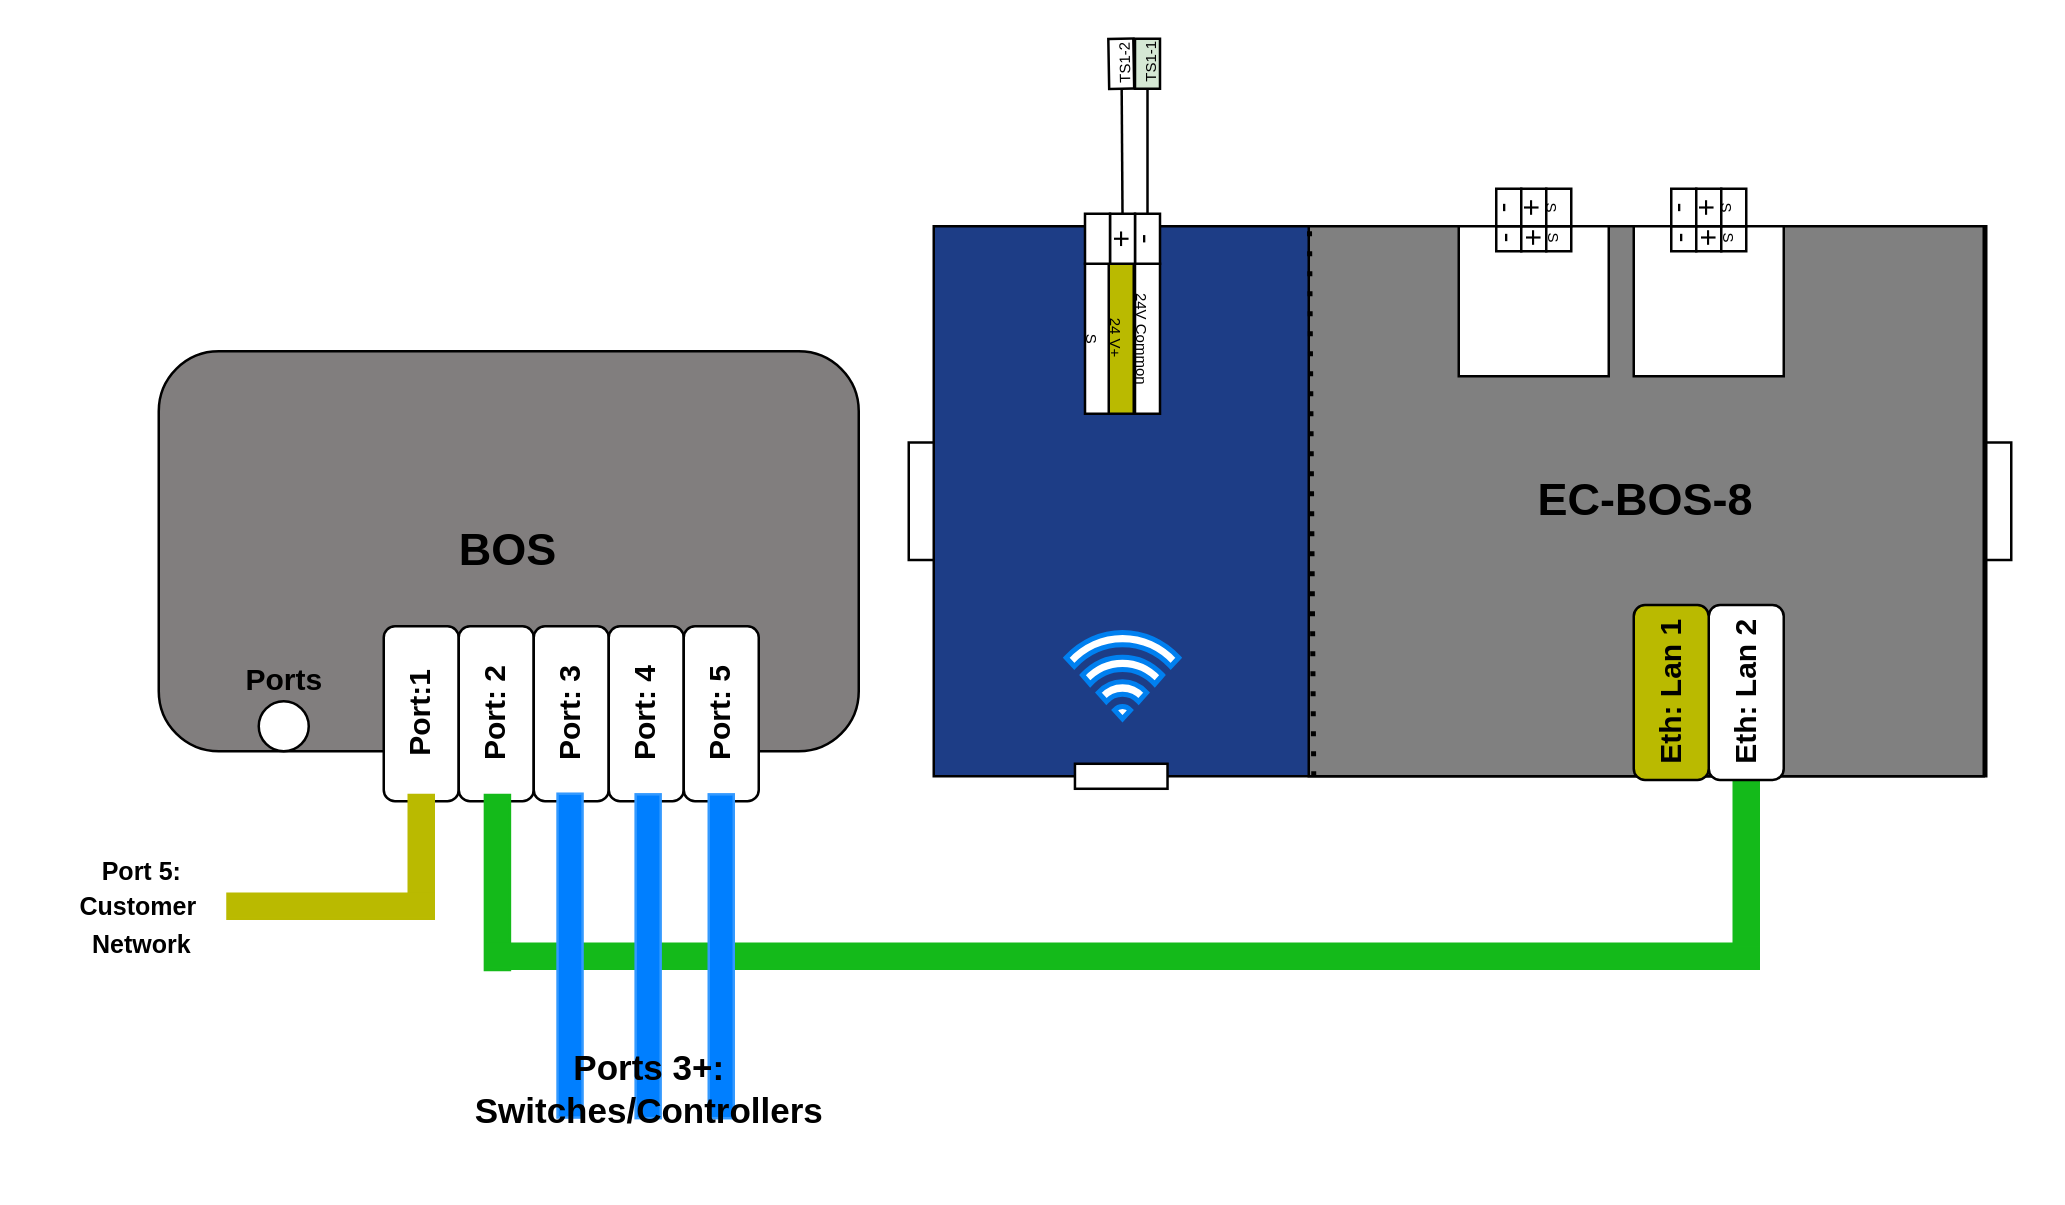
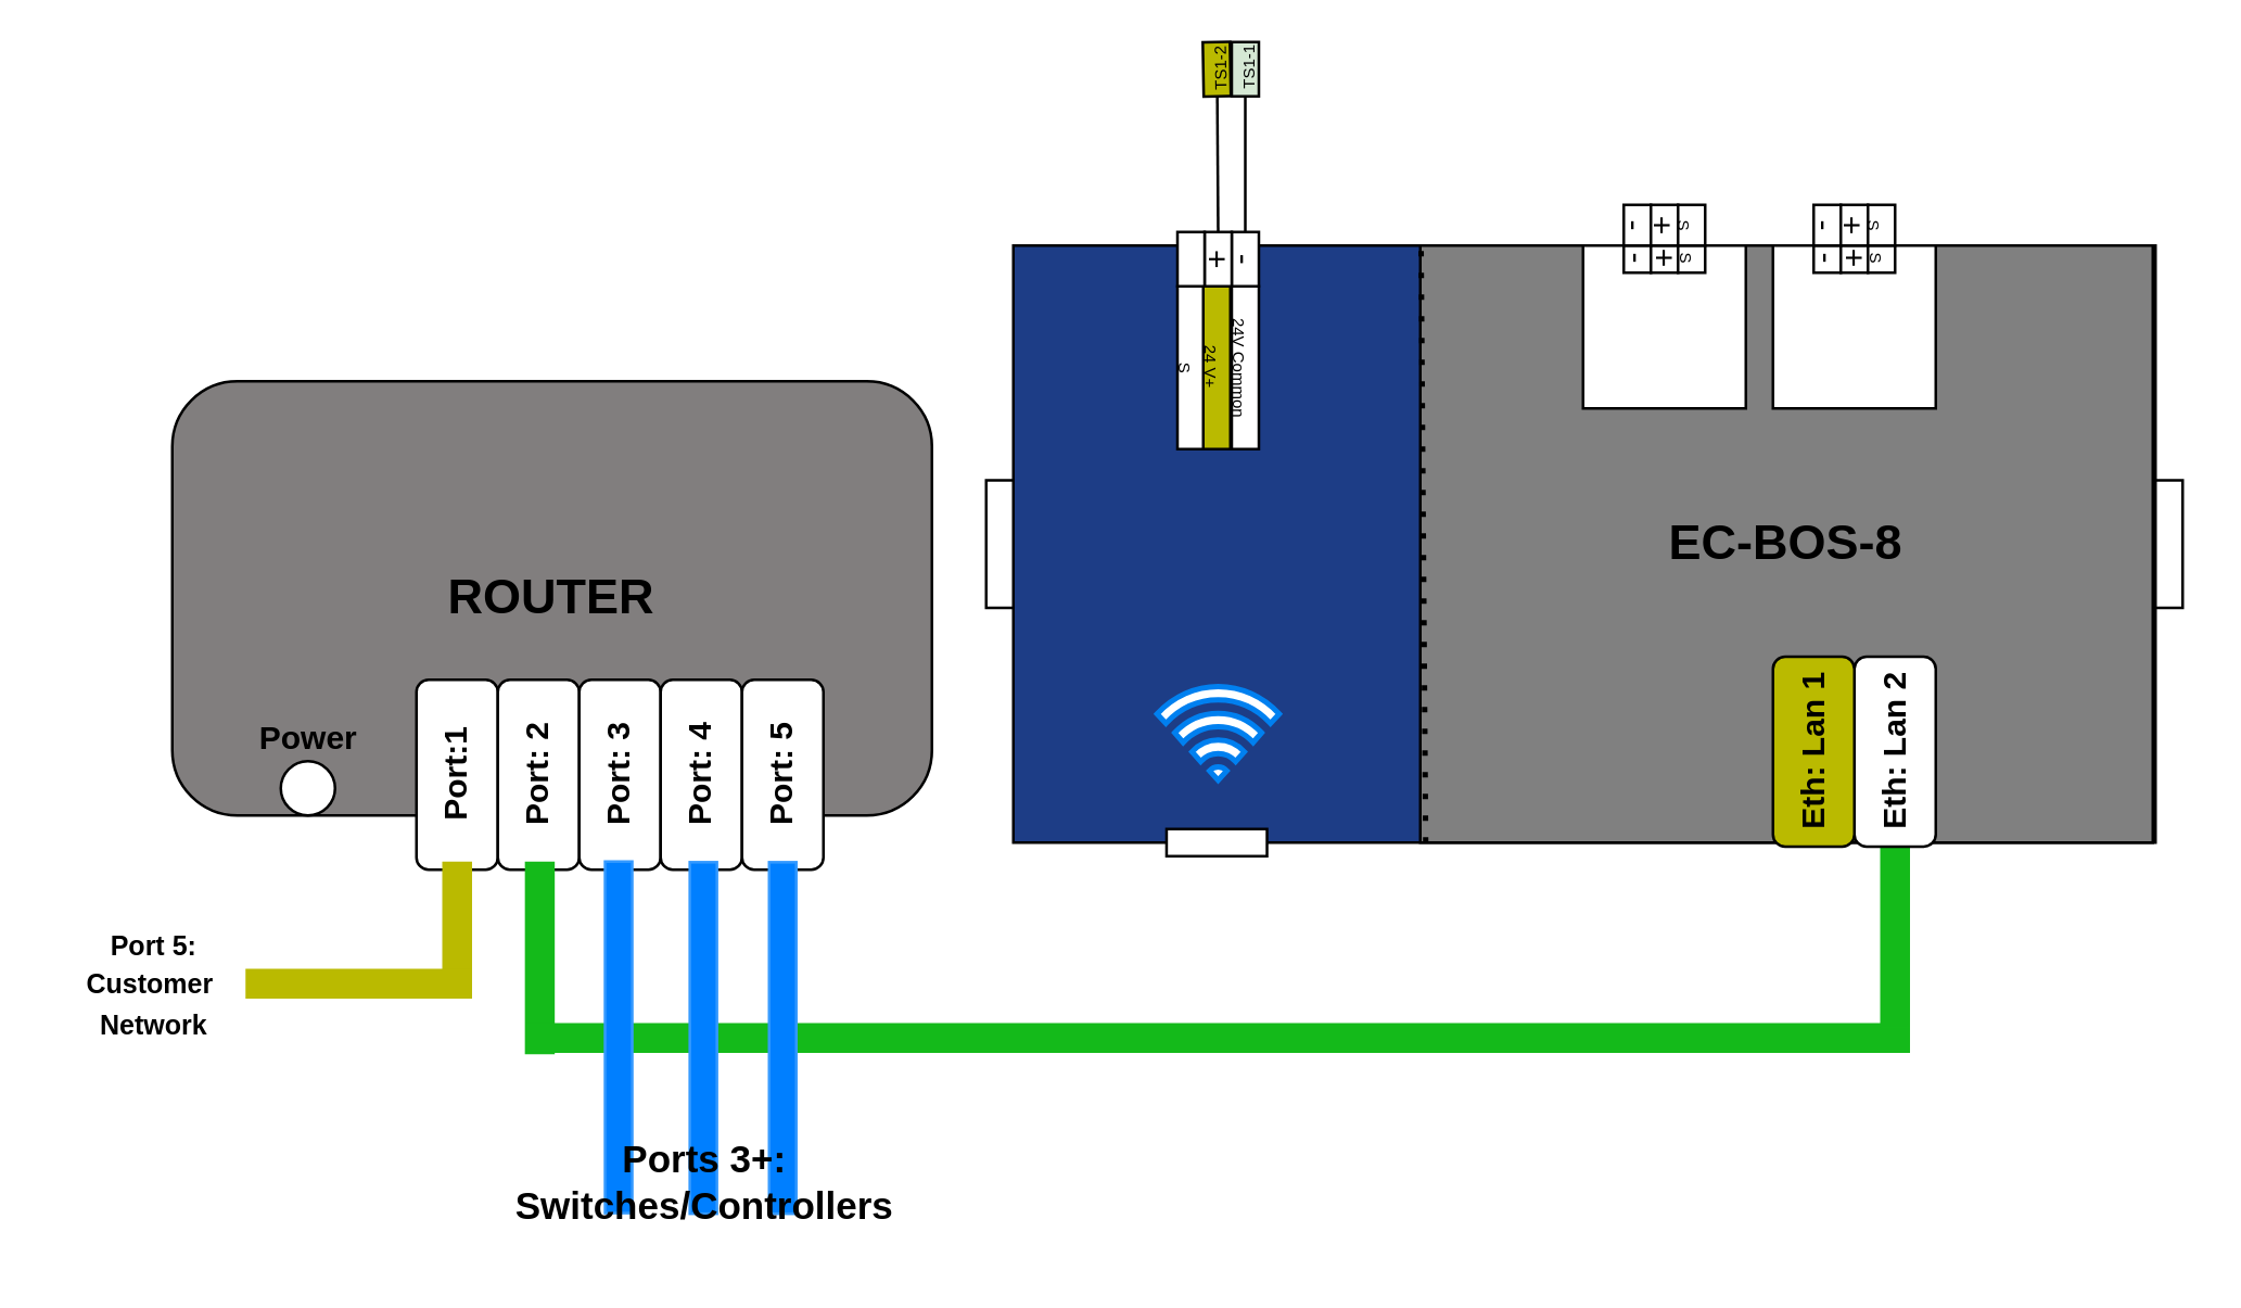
- <mxCell id="33" value="&lt;font style=&quot;font-size: 6px;&quot;&gt;TS1-2&lt;/font&gt;" style="rounded=0;whiteSpace=wrap;html=1;rotation=-91;" parent="1" vertex="1"><mxGeometry x="438" y="20" width="20" height="10" as="geometry" /></mxCell>
+ <mxCell id="33" value="&lt;font style=&quot;font-size: 6px;&quot;&gt;TS1-2&lt;/font&gt;" style="rounded=0;whiteSpace=wrap;html=1;rotation=-91;fillColor=#baba00;" parent="1" vertex="1"><mxGeometry x="438" y="20" width="20" height="10" as="geometry" /></mxCell>
- <mxCell id="4" value="&lt;font style=&quot;font-size: 18px;&quot;&gt;BOS&lt;/font&gt;" style="rounded=1;whiteSpace=wrap;html=1;fontStyle=1;fillColor=#817e7e;" parent="1" vertex="1"><mxGeometry x="63" y="140" width="280" height="160" as="geometry" /></mxCell>
+ <mxCell id="4" value="&lt;font style=&quot;font-size: 18px;&quot;&gt;ROUTER&lt;/font&gt;" style="rounded=1;whiteSpace=wrap;html=1;fontStyle=1;fillColor=#817e7e;" parent="1" vertex="1"><mxGeometry x="63" y="140" width="280" height="160" as="geometry" /></mxCell>
- <mxCell id="11" value="Ports" style="text;html=1;align=center;verticalAlign=middle;resizable=0;points=[];autosize=1;strokeColor=none;fillColor=none;fontStyle=1" parent="1" vertex="1"><mxGeometry x="83" y="257" width="60" height="30" as="geometry" /></mxCell>
+ <mxCell id="11" value="Power" style="text;html=1;align=center;verticalAlign=middle;resizable=0;points=[];autosize=1;strokeColor=none;fillColor=none;fontStyle=1" parent="1" vertex="1"><mxGeometry x="83" y="257" width="60" height="30" as="geometry" /></mxCell>
